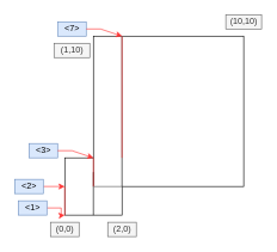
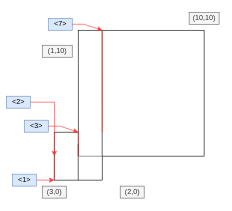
- <mxCell id="21" value="(1,10)" style="text;html=1;resizable=0;autosize=1;align=center;verticalAlign=middle;points=[];fillColor=#f5f5f5;strokeColor=#666666;rounded=0;fontColor=#333333;" vertex="1" parent="1"><mxGeometry x="75" y="60" width="50" height="20" as="geometry" /></mxCell>
+ <mxCell id="21" value="(1,10)" style="text;html=1;resizable=0;autosize=1;align=center;verticalAlign=middle;points=[];fillColor=#f5f5f5;strokeColor=#666666;rounded=0;fontColor=#333333;" vertex="1" parent="1"><mxGeometry x="70" y="75" width="50" height="20" as="geometry" /></mxCell>
- <mxCell id="14" value="&amp;lt;2&amp;gt;" style="text;html=1;resizable=0;autosize=1;align=center;verticalAlign=middle;points=[];fillColor=#dae8fc;strokeColor=#6c8ebf;rounded=0;" vertex="1" parent="1"><mxGeometry x="20" y="250" width="40" height="20" as="geometry" /></mxCell>
+ <mxCell id="14" value="&amp;lt;2&amp;gt;" style="text;html=1;resizable=0;autosize=1;align=center;verticalAlign=middle;points=[];fillColor=#dae8fc;strokeColor=#6c8ebf;rounded=0;" vertex="1" parent="1"><mxGeometry x="10" y="160" width="40" height="20" as="geometry" /></mxCell>
- <mxCell id="6" value="&amp;lt;1&amp;gt;" style="text;html=1;resizable=0;autosize=1;align=center;verticalAlign=middle;points=[];fillColor=#dae8fc;strokeColor=#6c8ebf;rounded=0;" vertex="1" parent="1"><mxGeometry x="25" y="280" width="40" height="20" as="geometry" /></mxCell>
+ <mxCell id="6" value="&amp;lt;1&amp;gt;" style="text;html=1;resizable=0;autosize=1;align=center;verticalAlign=middle;points=[];fillColor=#dae8fc;strokeColor=#6c8ebf;rounded=0;" vertex="1" parent="1"><mxGeometry x="20" y="290" width="40" height="20" as="geometry" /></mxCell>
- <mxCell id="18" value="(0,0)" style="text;html=1;resizable=0;autosize=1;align=center;verticalAlign=middle;points=[];fillColor=#f5f5f5;strokeColor=#666666;rounded=0;fontColor=#333333;" vertex="1" parent="1"><mxGeometry x="70" y="310" width="40" height="20" as="geometry" /></mxCell>
+ <mxCell id="18" value="(3,0)" style="text;html=1;resizable=0;autosize=1;align=center;verticalAlign=middle;points=[];fillColor=#f5f5f5;strokeColor=#666666;rounded=0;fontColor=#333333;" vertex="1" parent="1"><mxGeometry x="70" y="310" width="40" height="20" as="geometry" /></mxCell>
- <mxCell id="19" value="(2,0)" style="text;html=1;resizable=0;autosize=1;align=center;verticalAlign=middle;points=[];fillColor=#f5f5f5;strokeColor=#666666;rounded=0;fontColor=#333333;" vertex="1" parent="1"><mxGeometry x="150" y="310" width="40" height="20" as="geometry" /></mxCell>
+ <mxCell id="19" value="(2,0)" style="text;html=1;resizable=0;autosize=1;align=center;verticalAlign=middle;points=[];fillColor=#f5f5f5;strokeColor=#666666;rounded=0;fontColor=#333333;" vertex="1" parent="1"><mxGeometry x="200" y="310" width="40" height="20" as="geometry" /></mxCell>
